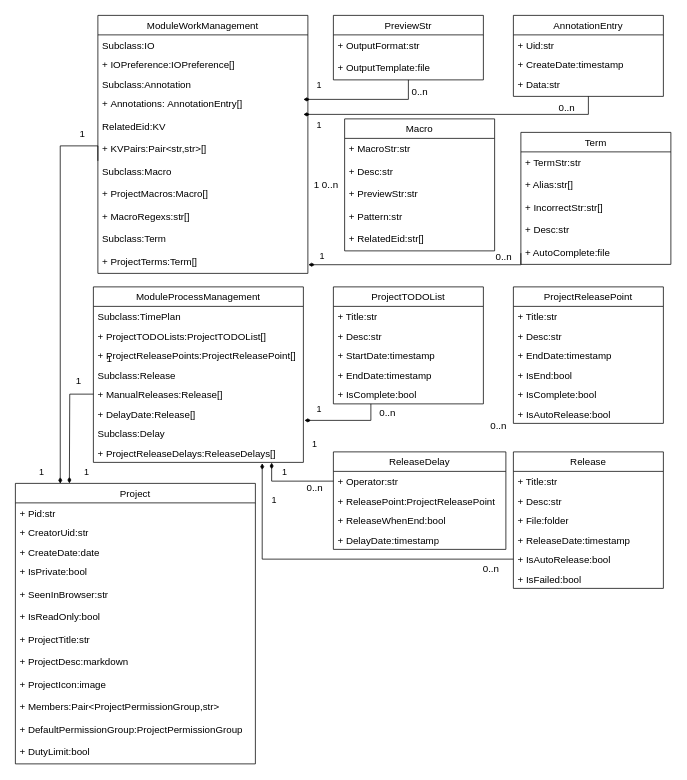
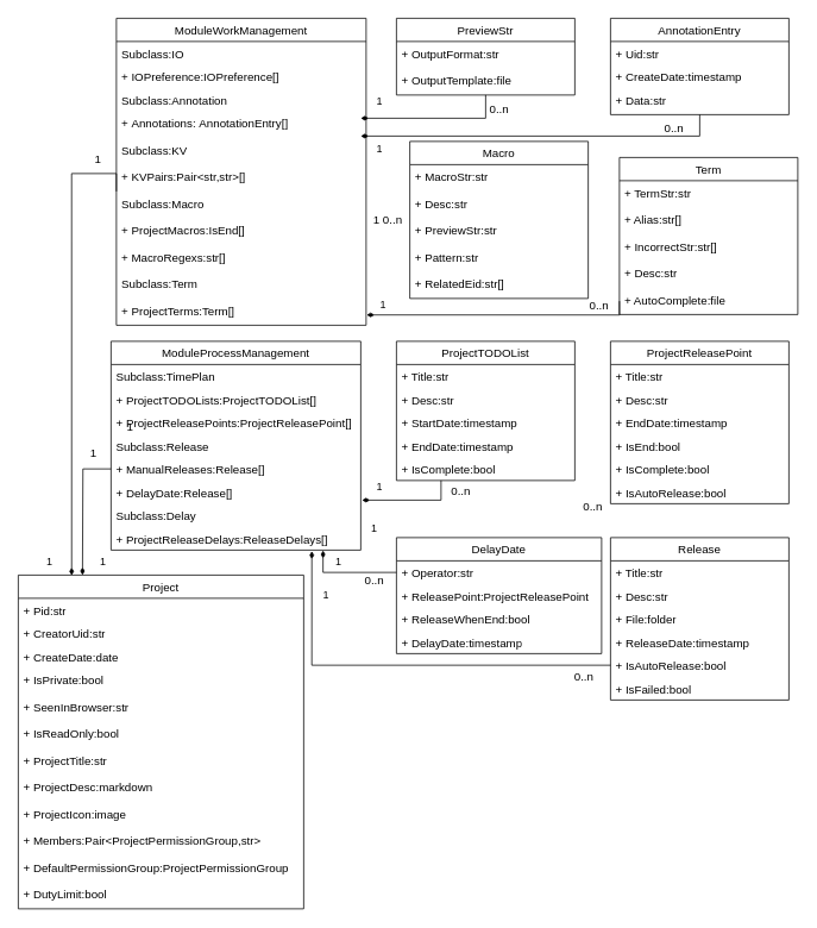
- <mxCell id="33" value="RelatedEid:KV" style="text;whiteSpace=wrap;html=1;fontFamily=Helvetica;fontSize=13;fontColor=default;spacingLeft=4;" parent="28" vertex="1"><mxGeometry y="134" width="280" height="30" as="geometry" /></mxCell>
+ <mxCell id="33" value="Subclass:KV" style="text;whiteSpace=wrap;html=1;fontFamily=Helvetica;fontSize=13;fontColor=default;spacingLeft=4;" parent="28" vertex="1"><mxGeometry y="134" width="280" height="30" as="geometry" /></mxCell>
- <mxCell id="36" value="+ ProjectMacros:Macro[]" style="text;whiteSpace=wrap;html=1;fontFamily=Helvetica;fontSize=13;fontColor=default;spacingLeft=4;" parent="28" vertex="1"><mxGeometry y="224" width="280" height="30" as="geometry" /></mxCell>
+ <mxCell id="36" value="+ ProjectMacros:IsEnd[]" style="text;whiteSpace=wrap;html=1;fontFamily=Helvetica;fontSize=13;fontColor=default;spacingLeft=4;" parent="28" vertex="1"><mxGeometry y="224" width="280" height="30" as="geometry" /></mxCell>
- <mxCell id="75" value="ReleaseDelay" style="swimlane;fontStyle=0;childLayout=stackLayout;horizontal=1;startSize=26;fillColor=none;horizontalStack=0;resizeParent=1;resizeParentMax=0;resizeLast=0;collapsible=1;marginBottom=0;whiteSpace=wrap;html=1;fontSize=13;" parent="1" vertex="1"><mxGeometry x="444" y="602" width="230" height="130" as="geometry" /></mxCell>
+ <mxCell id="75" value="DelayDate" style="swimlane;fontStyle=0;childLayout=stackLayout;horizontal=1;startSize=26;fillColor=none;horizontalStack=0;resizeParent=1;resizeParentMax=0;resizeLast=0;collapsible=1;marginBottom=0;whiteSpace=wrap;html=1;fontSize=13;" parent="1" vertex="1"><mxGeometry x="444" y="602" width="230" height="130" as="geometry" /></mxCell>
